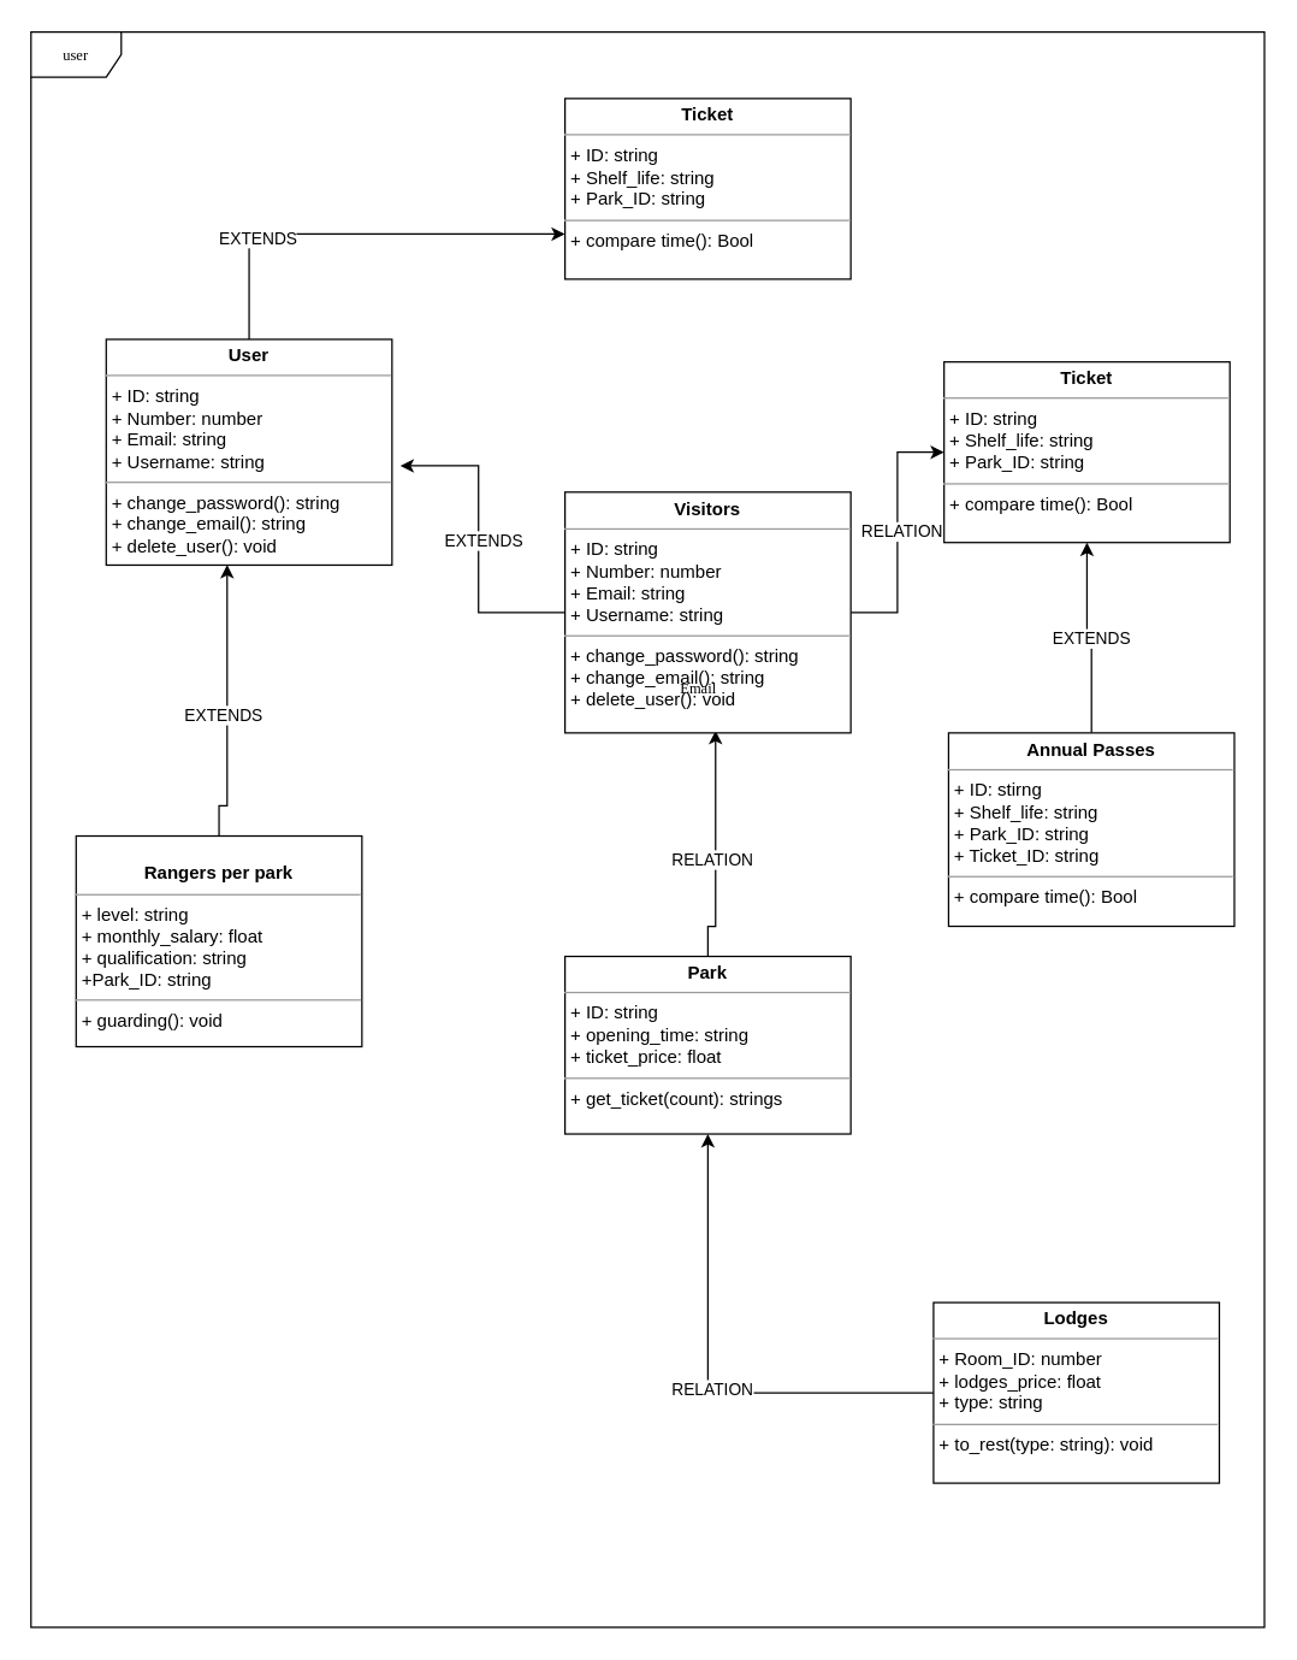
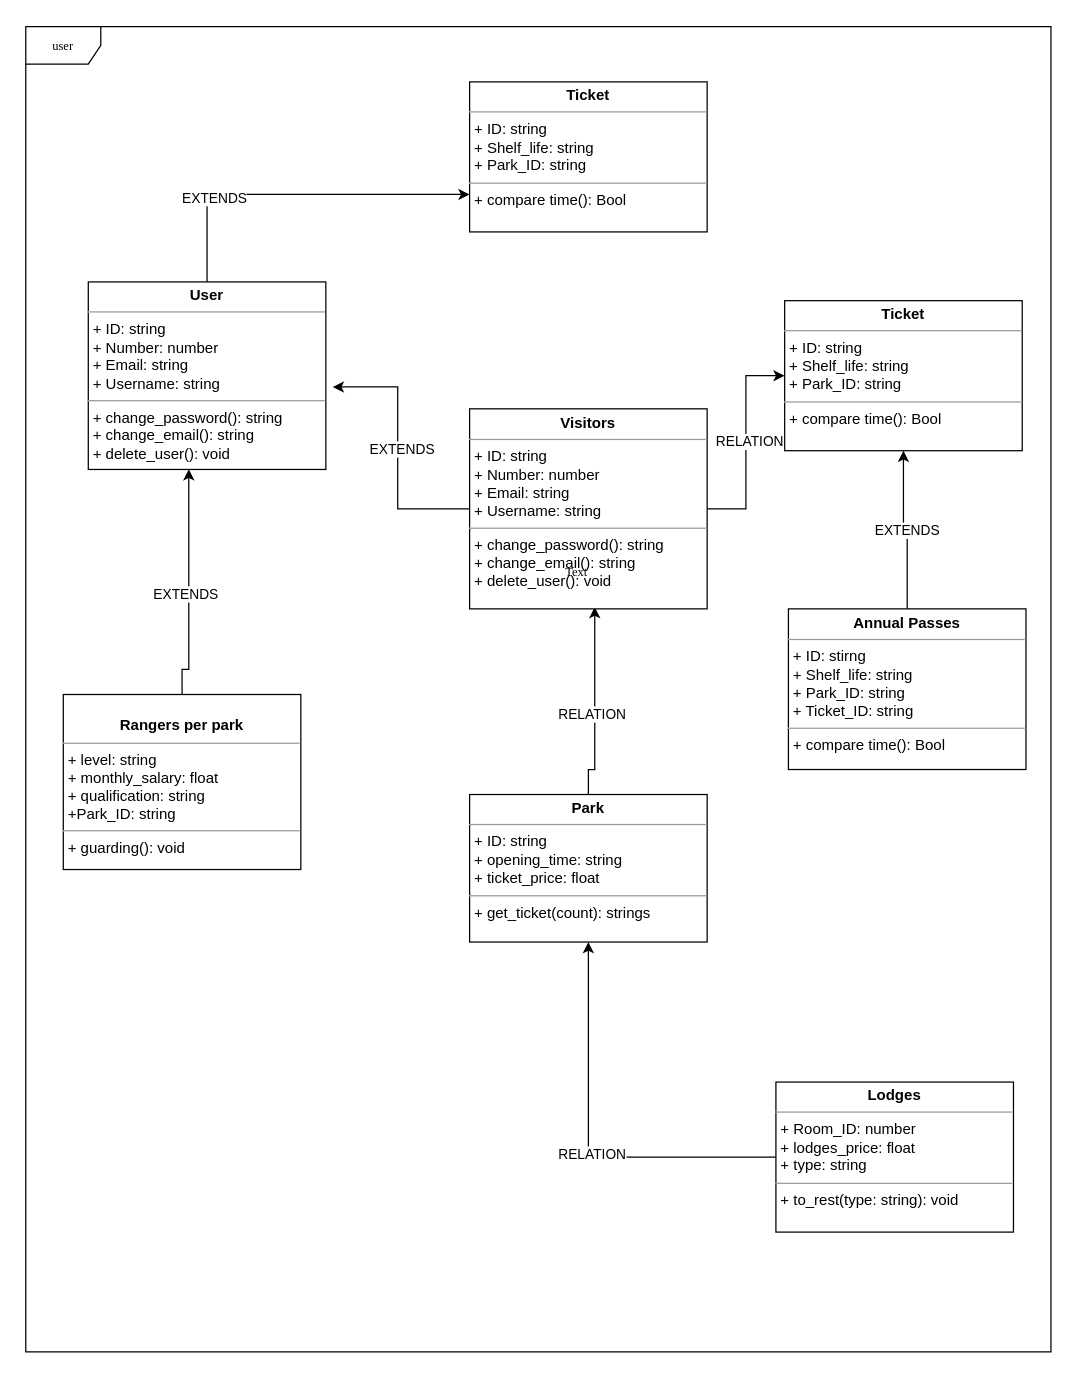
- <mxCell id="15" value="Email" style="text;html=1;resizable=0;points=[];autosize=1;align=left;verticalAlign=top;spacingTop=-4;fontSize=10;fontFamily=Verdana;fontColor=#000000;" vertex="1" parent="1"><mxGeometry x="450" y="449" width="40" height="10" as="geometry" /></mxCell>
+ <mxCell id="15" value="Text" style="text;html=1;resizable=0;points=[];autosize=1;align=left;verticalAlign=top;spacingTop=-4;fontSize=10;fontFamily=Verdana;fontColor=#000000;" vertex="1" parent="1"><mxGeometry x="450" y="449" width="40" height="10" as="geometry" /></mxCell>
